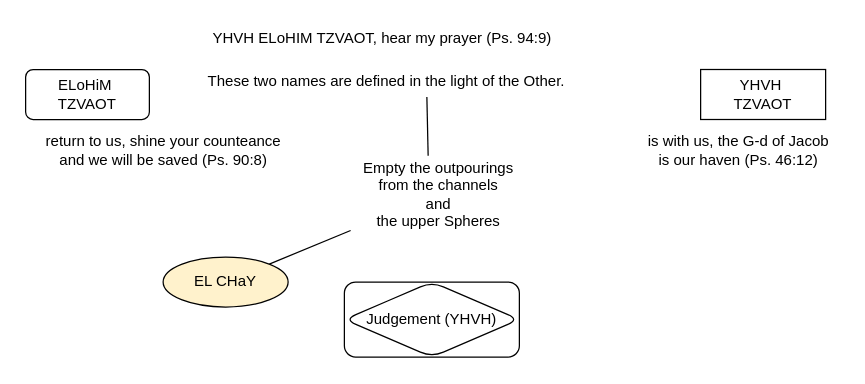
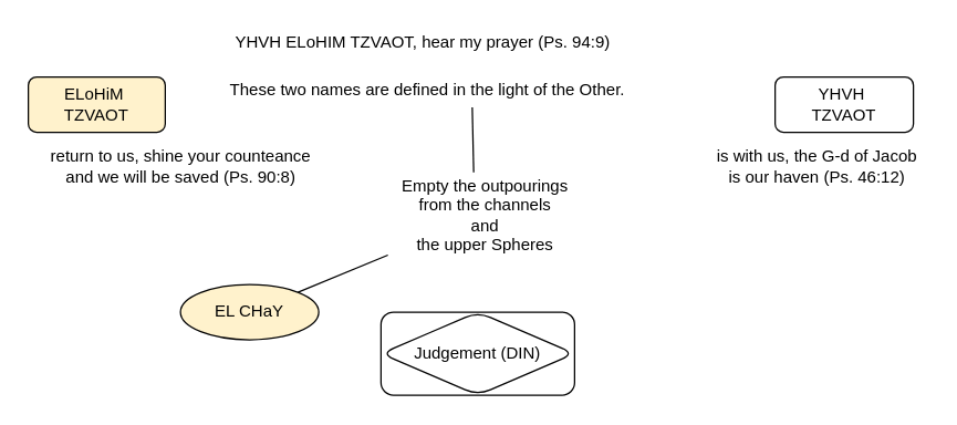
- <mxCell id="2" value="ELoHiM&amp;nbsp;&lt;br&gt;TZVAOT" style="whiteSpace=wrap;html=1;align=center;rounded=1;" parent="1" vertex="1"><mxGeometry x="20" y="55" width="99" height="40" as="geometry" /></mxCell>
+ <mxCell id="2" value="ELoHiM&amp;nbsp;&lt;br&gt;TZVAOT" style="whiteSpace=wrap;html=1;align=center;rounded=1;fillColor=#fff2cc;" parent="1" vertex="1"><mxGeometry x="20" y="55" width="99" height="40" as="geometry" /></mxCell>
- <mxCell id="3" value="YHVH&amp;nbsp;&lt;br&gt;TZVAOT" style="whiteSpace=wrap;html=1;align=center;" parent="1" vertex="1"><mxGeometry x="560" y="55" width="100" height="40" as="geometry" /></mxCell>
+ <mxCell id="3" value="YHVH&amp;nbsp;&lt;br&gt;TZVAOT" style="whiteSpace=wrap;html=1;align=center;rounded=1;" parent="1" vertex="1"><mxGeometry x="560" y="55" width="100" height="40" as="geometry" /></mxCell>
- <mxCell id="12" value="Judgement (YHVH)" style="shape=associativeEntity;whiteSpace=wrap;html=1;align=center;rounded=1;" parent="1" vertex="1"><mxGeometry x="275" y="225" width="140" height="60" as="geometry" /></mxCell>
+ <mxCell id="12" value="Judgement (DIN)" style="shape=associativeEntity;whiteSpace=wrap;html=1;align=center;rounded=1;" parent="1" vertex="1"><mxGeometry x="275" y="225" width="140" height="60" as="geometry" /></mxCell>
